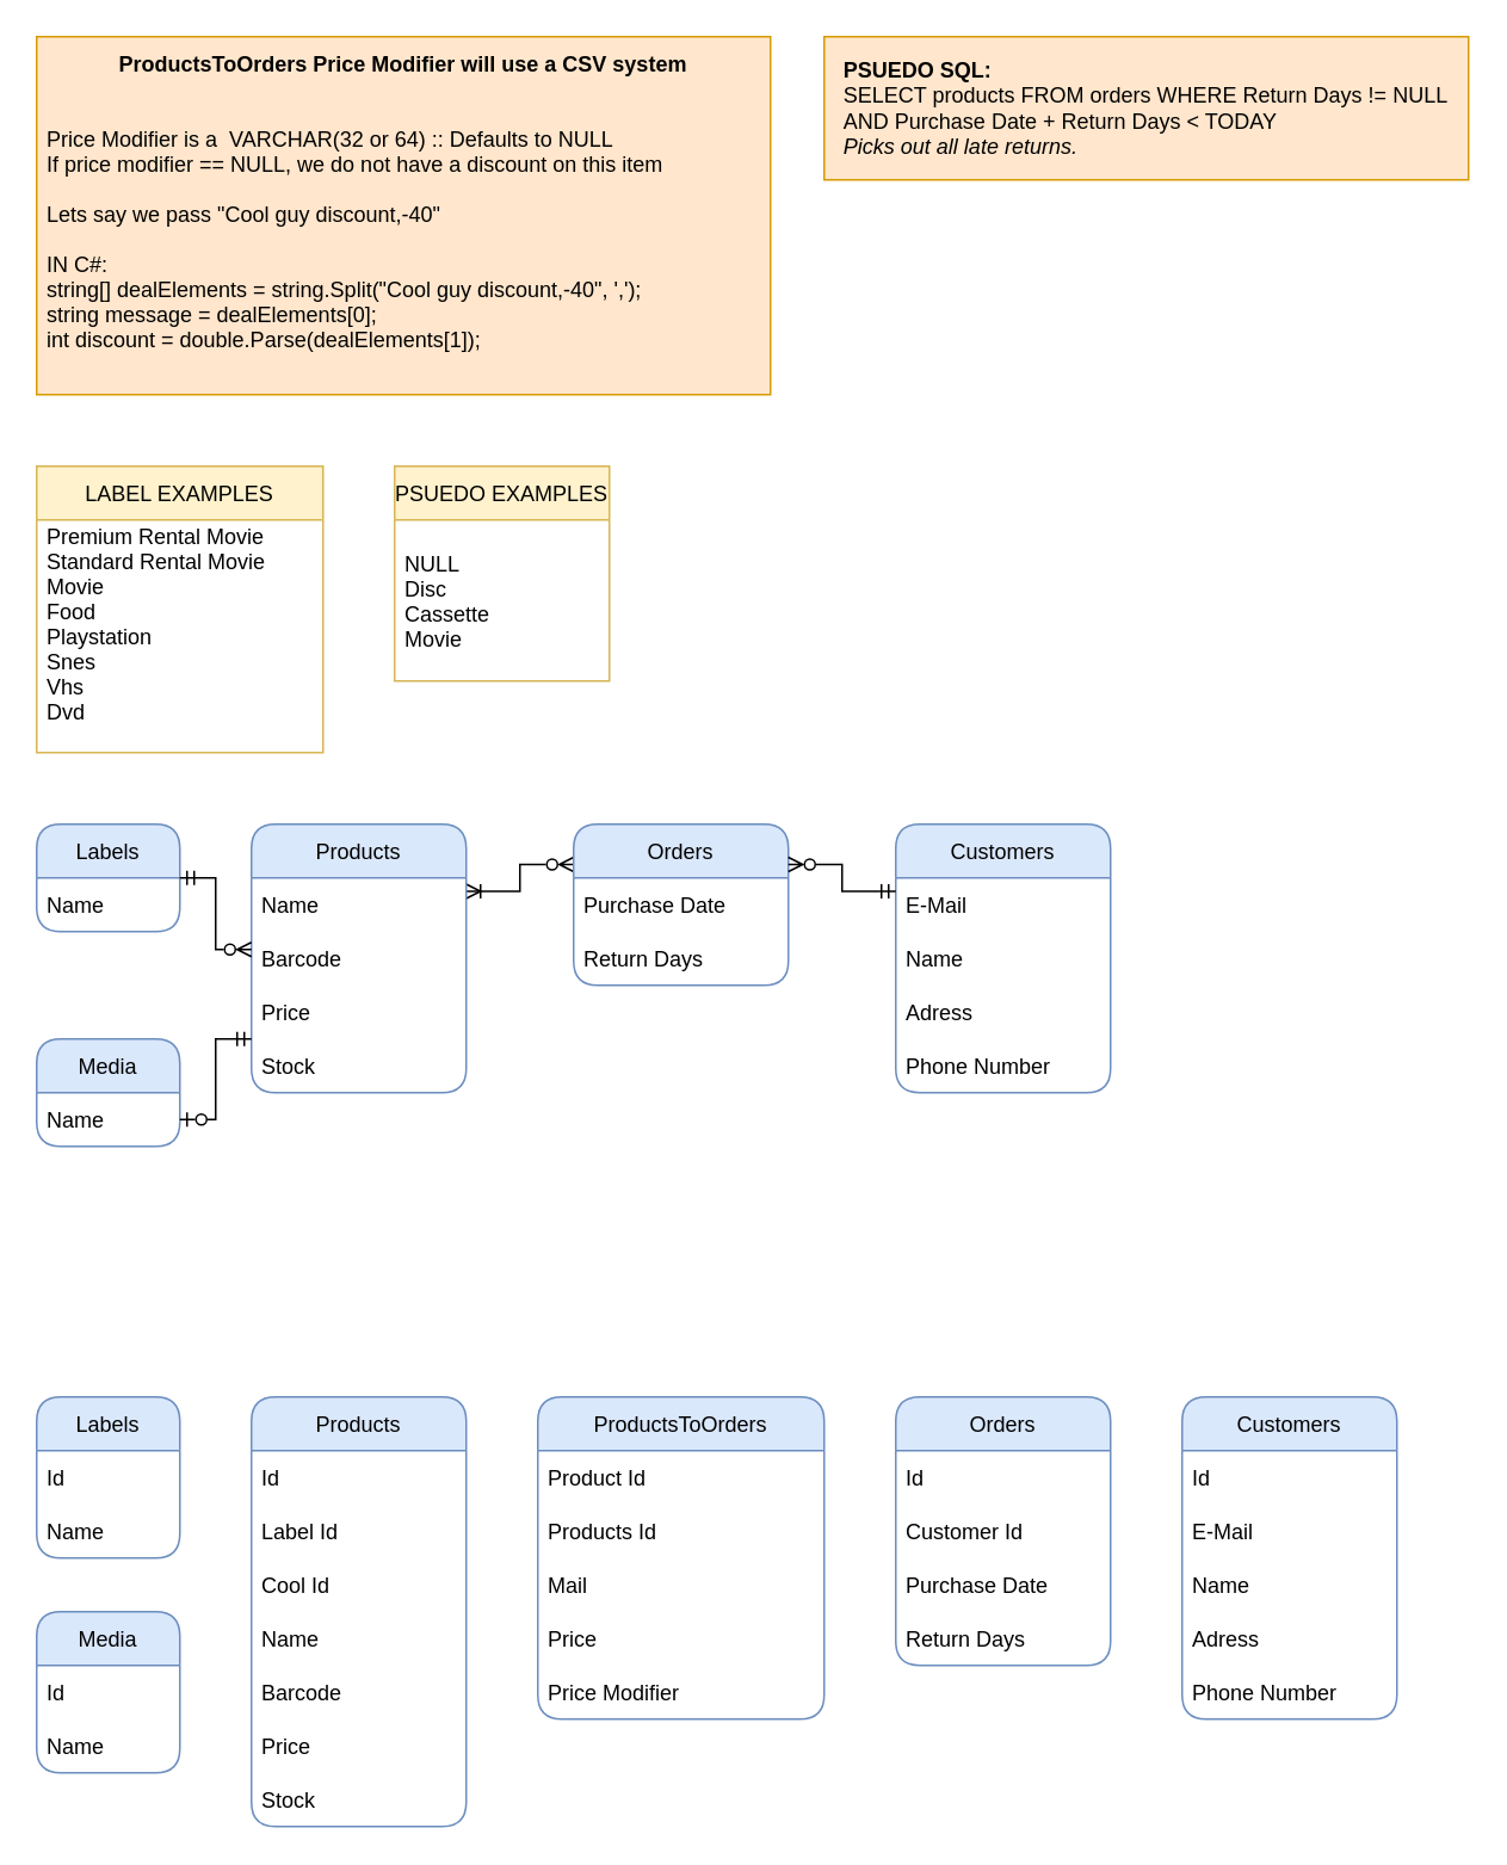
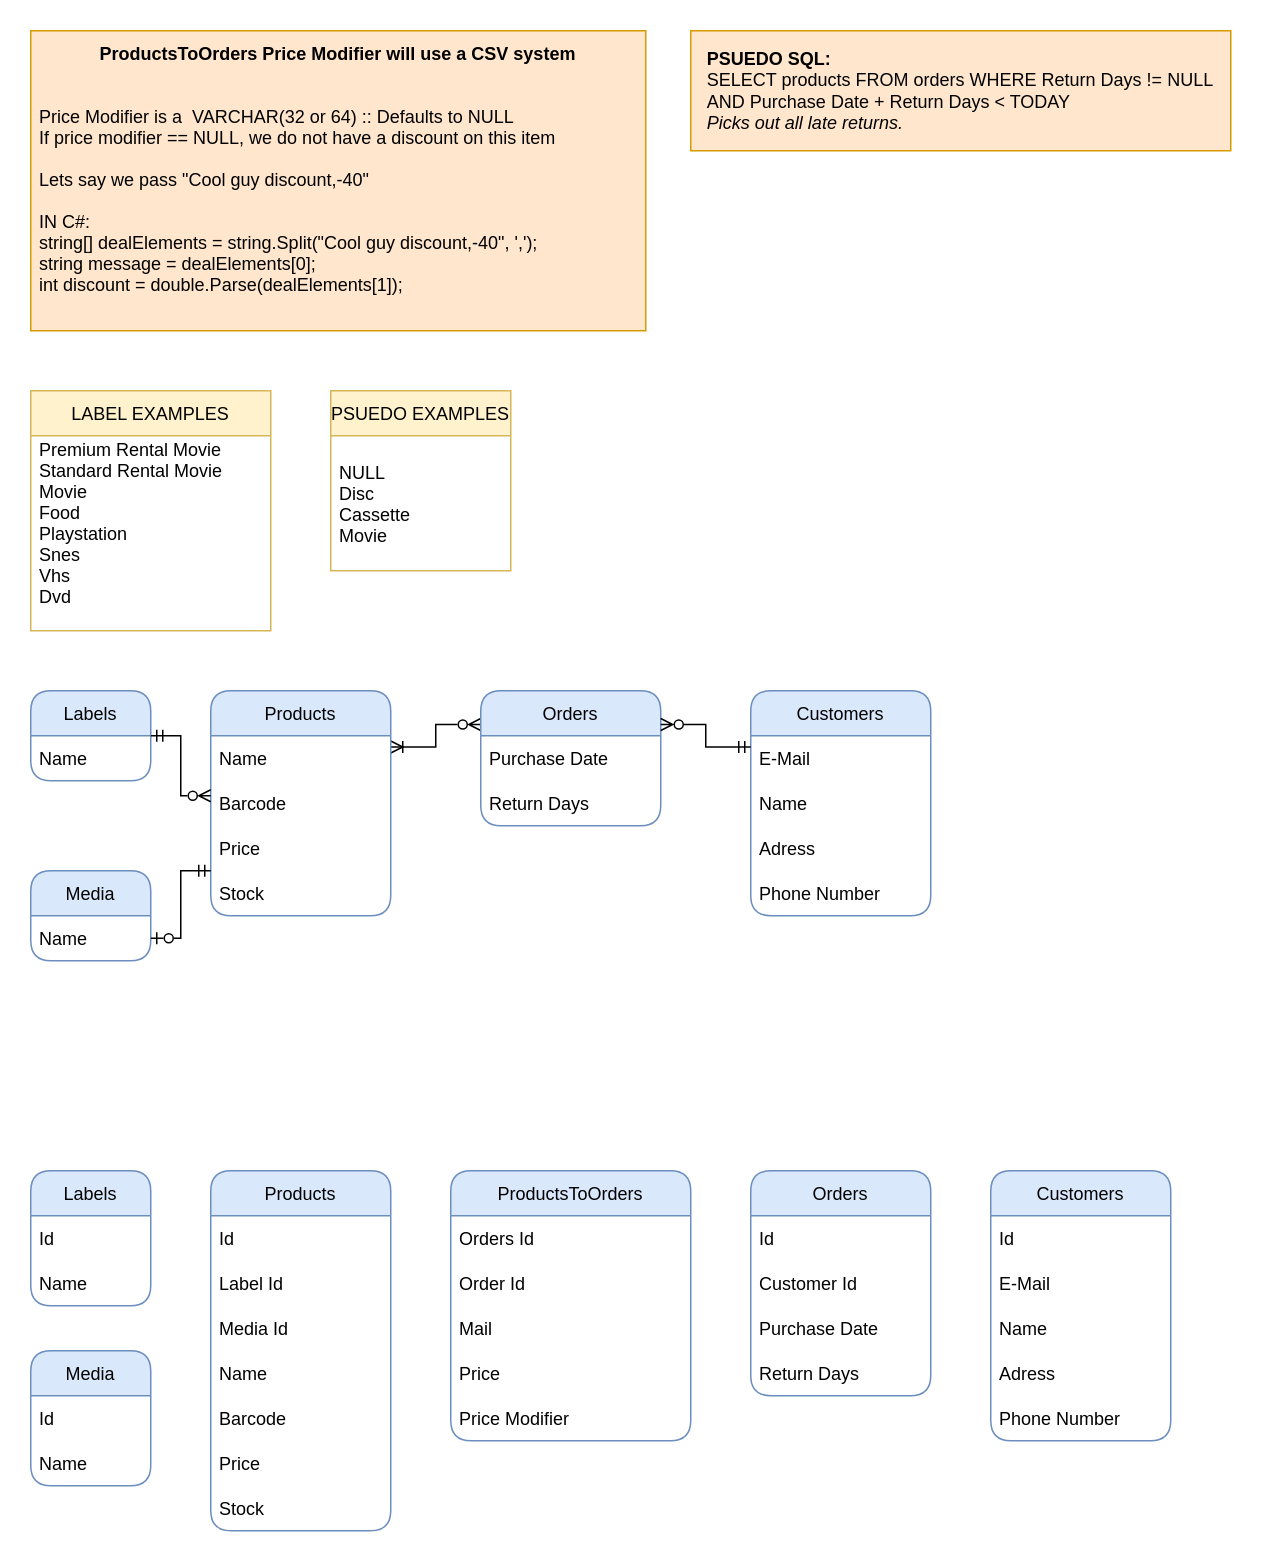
- <mxCell id="54" value="Product Id" style="text;strokeColor=none;fillColor=none;align=left;verticalAlign=middle;spacingLeft=4;spacingRight=4;overflow=hidden;points=[[0,0.5],[1,0.5]];portConstraint=eastwest;rotatable=0;rounded=0;" vertex="1" parent="53"><mxGeometry y="30" width="160" height="30" as="geometry" /></mxCell>
+ <mxCell id="54" value="Orders Id" style="text;strokeColor=none;fillColor=none;align=left;verticalAlign=middle;spacingLeft=4;spacingRight=4;overflow=hidden;points=[[0,0.5],[1,0.5]];portConstraint=eastwest;rotatable=0;rounded=0;" vertex="1" parent="53"><mxGeometry y="30" width="160" height="30" as="geometry" /></mxCell>
- <mxCell id="55" value="Products Id" style="text;strokeColor=none;fillColor=none;align=left;verticalAlign=middle;spacingLeft=4;spacingRight=4;overflow=hidden;points=[[0,0.5],[1,0.5]];portConstraint=eastwest;rotatable=0;rounded=0;" vertex="1" parent="53"><mxGeometry y="60" width="160" height="30" as="geometry" /></mxCell>
+ <mxCell id="55" value="Order Id" style="text;strokeColor=none;fillColor=none;align=left;verticalAlign=middle;spacingLeft=4;spacingRight=4;overflow=hidden;points=[[0,0.5],[1,0.5]];portConstraint=eastwest;rotatable=0;rounded=0;" vertex="1" parent="53"><mxGeometry y="60" width="160" height="30" as="geometry" /></mxCell>
- <mxCell id="31" value="Cool Id" style="text;strokeColor=none;fillColor=none;align=left;verticalAlign=middle;spacingLeft=4;spacingRight=4;overflow=hidden;points=[[0,0.5],[1,0.5]];portConstraint=eastwest;rotatable=0;rounded=0;" vertex="1" parent="28"><mxGeometry y="90" width="120" height="30" as="geometry" /></mxCell>
+ <mxCell id="31" value="Media Id" style="text;strokeColor=none;fillColor=none;align=left;verticalAlign=middle;spacingLeft=4;spacingRight=4;overflow=hidden;points=[[0,0.5],[1,0.5]];portConstraint=eastwest;rotatable=0;rounded=0;" vertex="1" parent="28"><mxGeometry y="90" width="120" height="30" as="geometry" /></mxCell>
